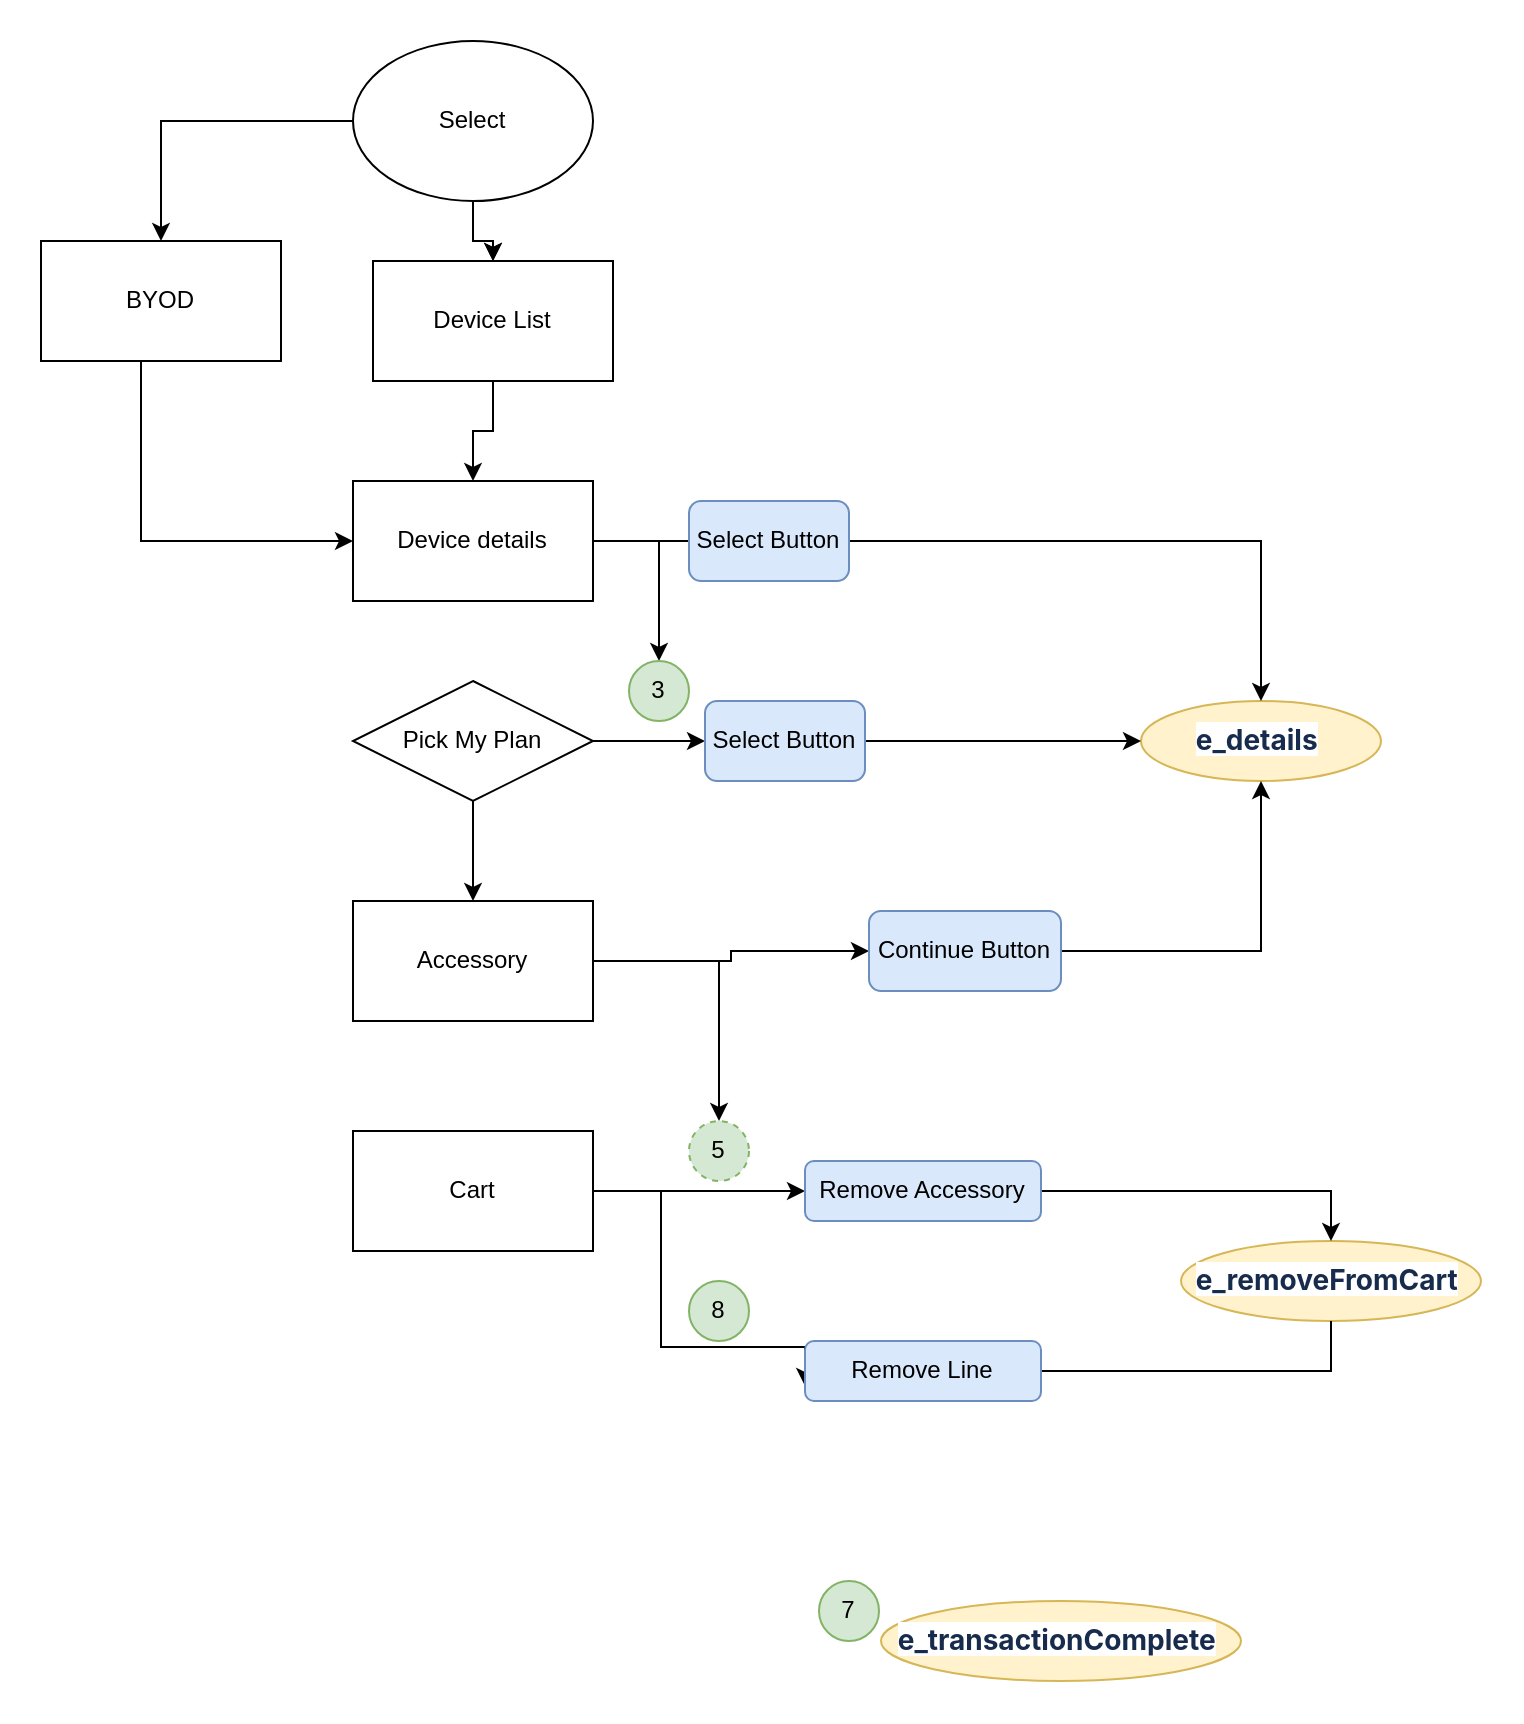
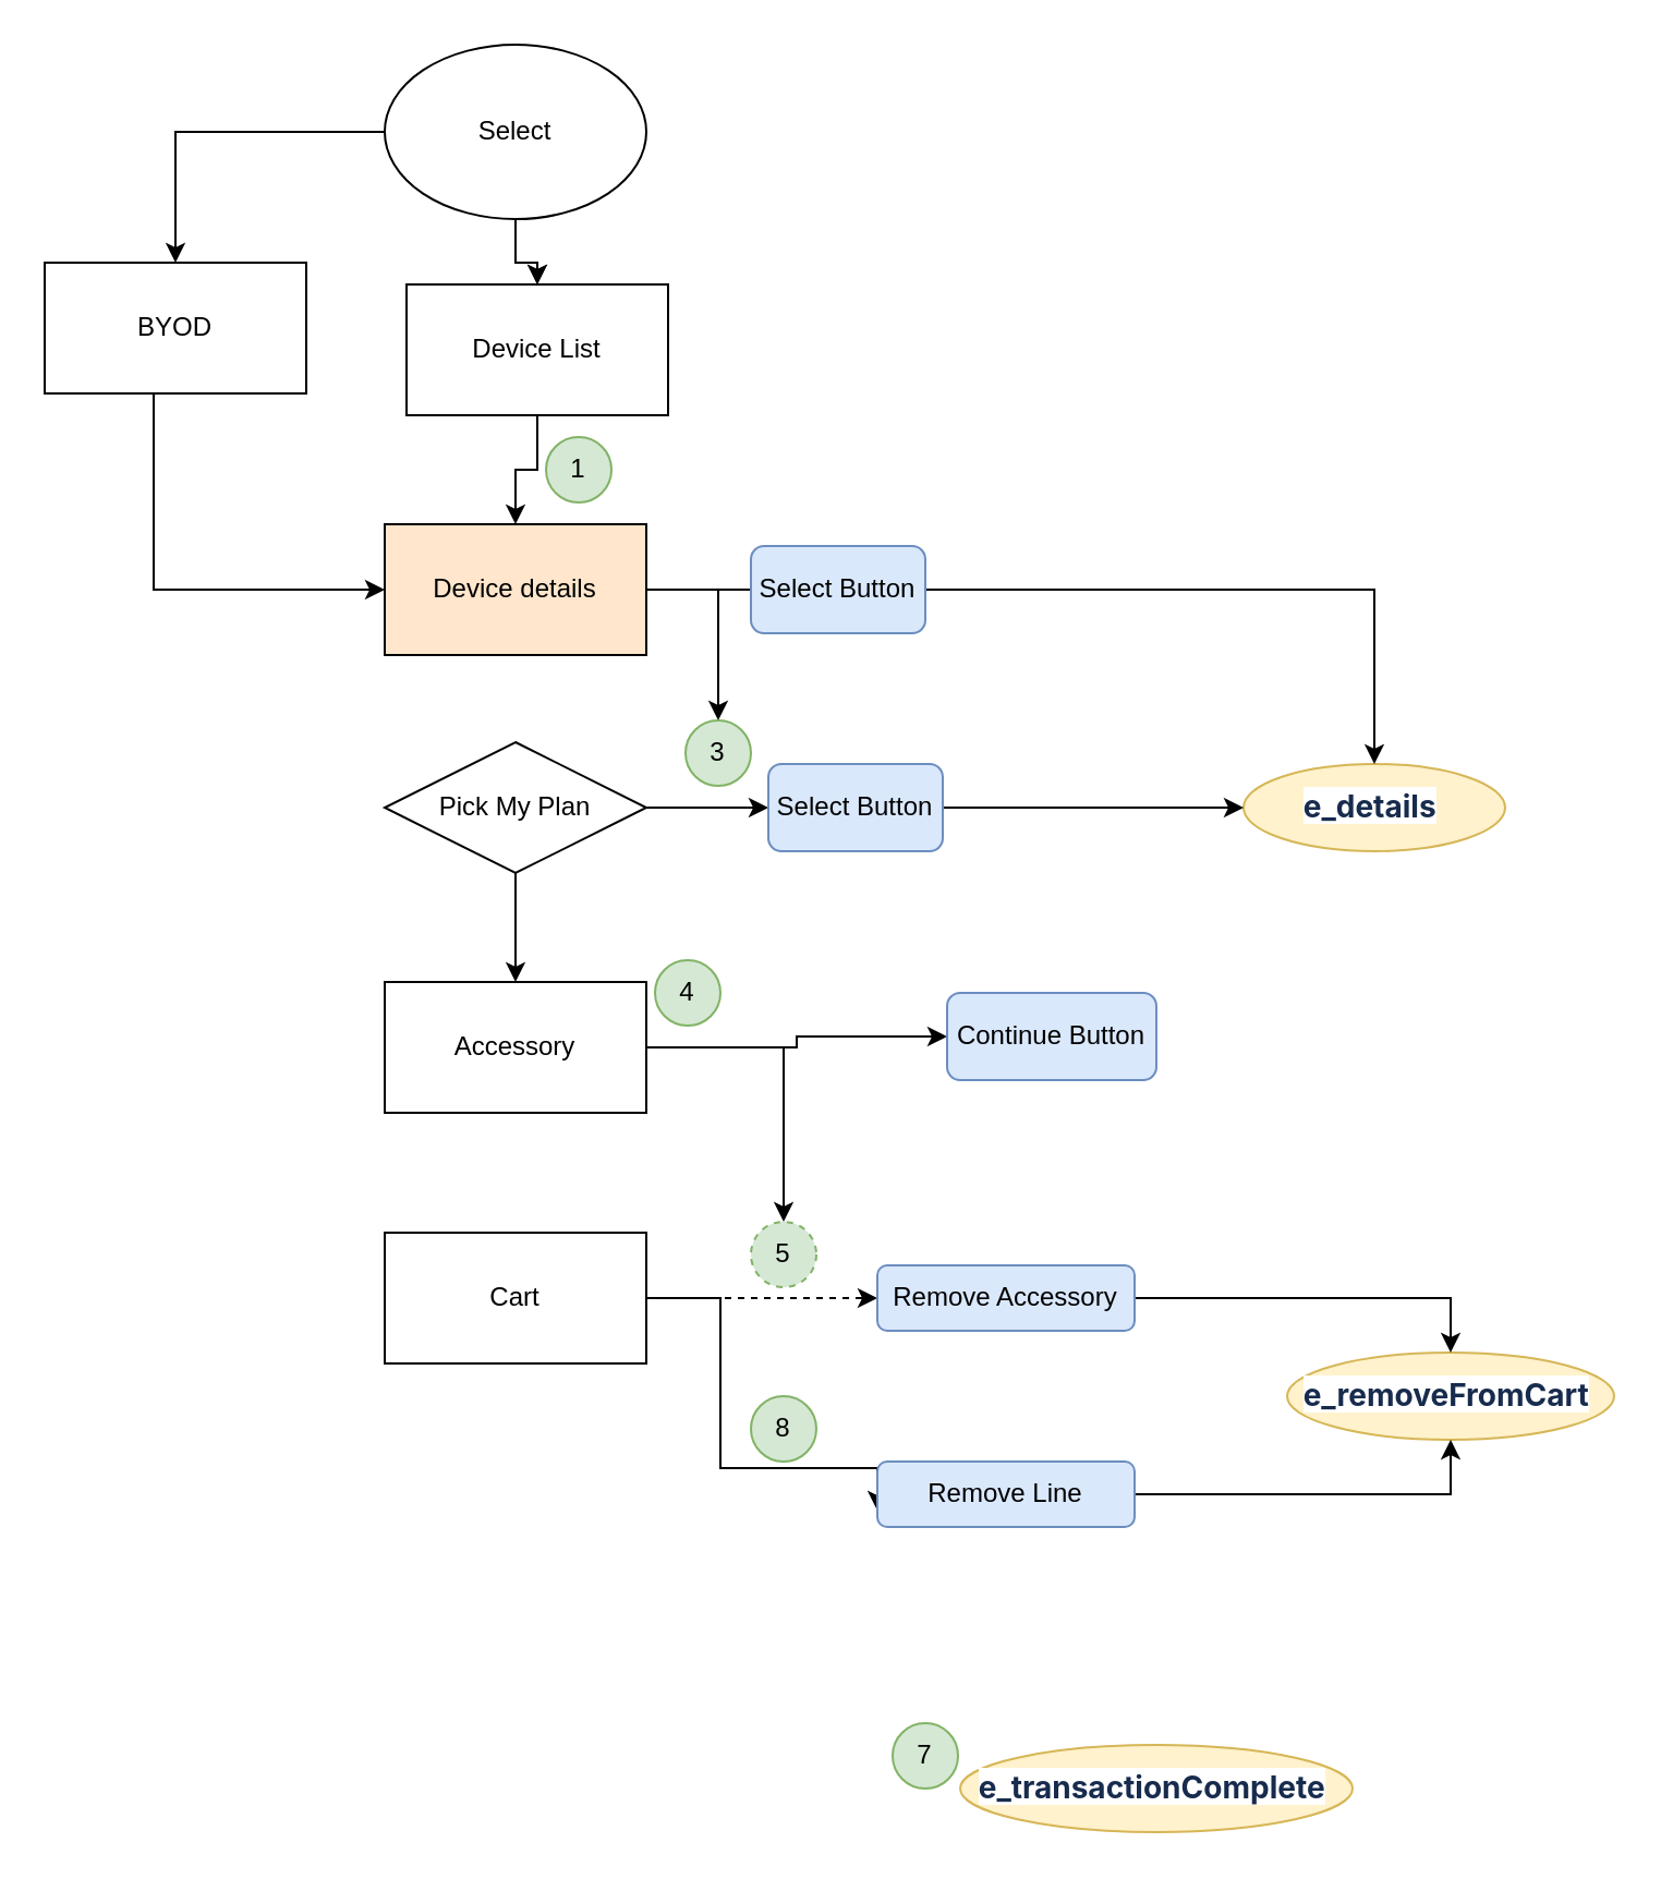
+ <mxCell id="28" value="1" style="ellipse;whiteSpace=wrap;html=1;aspect=fixed;fillColor=#d5e8d4;strokeColor=#82b366;" vertex="1" parent="1"><mxGeometry x="250" y="200" width="30" height="30" as="geometry" /></mxCell>
- <mxCell id="13" value="Device details" style="whiteSpace=wrap;html=1;" vertex="1" parent="1"><mxGeometry x="176" y="240" width="120" height="60" as="geometry" /></mxCell>
+ <mxCell id="13" value="Device details" style="whiteSpace=wrap;html=1;fillColor=#ffe6cc;" vertex="1" parent="1"><mxGeometry x="176" y="240" width="120" height="60" as="geometry" /></mxCell>
+ <mxCell id="30" value="4" style="ellipse;whiteSpace=wrap;html=1;aspect=fixed;fillColor=#d5e8d4;strokeColor=#82b366;" vertex="1" parent="1"><mxGeometry x="300" y="440" width="30" height="30" as="geometry" /></mxCell>
- <mxCell id="26" style="edgeStyle=orthogonalEdgeStyle;rounded=0;orthogonalLoop=1;jettySize=auto;html=1;entryX=0.5;entryY=1;entryDx=0;entryDy=0;" edge="1" parent="1" source="27" target="6"><mxGeometry relative="1" as="geometry" /></mxCell>
- <mxCell id="31" style="edgeStyle=orthogonalEdgeStyle;rounded=0;orthogonalLoop=1;jettySize=auto;html=1;" edge="1" parent="1" source="33" target="35"><mxGeometry relative="1" as="geometry" /></mxCell>
+ <mxCell id="31" style="edgeStyle=orthogonalEdgeStyle;rounded=0;orthogonalLoop=1;jettySize=auto;html=1;dashed=1;" edge="1" parent="1" source="33" target="35"><mxGeometry relative="1" as="geometry" /></mxCell>
- <mxCell id="36" style="edgeStyle=orthogonalEdgeStyle;rounded=0;orthogonalLoop=1;jettySize=auto;html=1;entryX=0.5;entryY=1;entryDx=0;entryDy=0;endArrow=none;" edge="1" parent="1" source="37" target="7"><mxGeometry relative="1" as="geometry" /></mxCell>
+ <mxCell id="36" style="edgeStyle=orthogonalEdgeStyle;rounded=0;orthogonalLoop=1;jettySize=auto;html=1;entryX=0.5;entryY=1;entryDx=0;entryDy=0;" edge="1" parent="1" source="37" target="7"><mxGeometry relative="1" as="geometry" /></mxCell>
